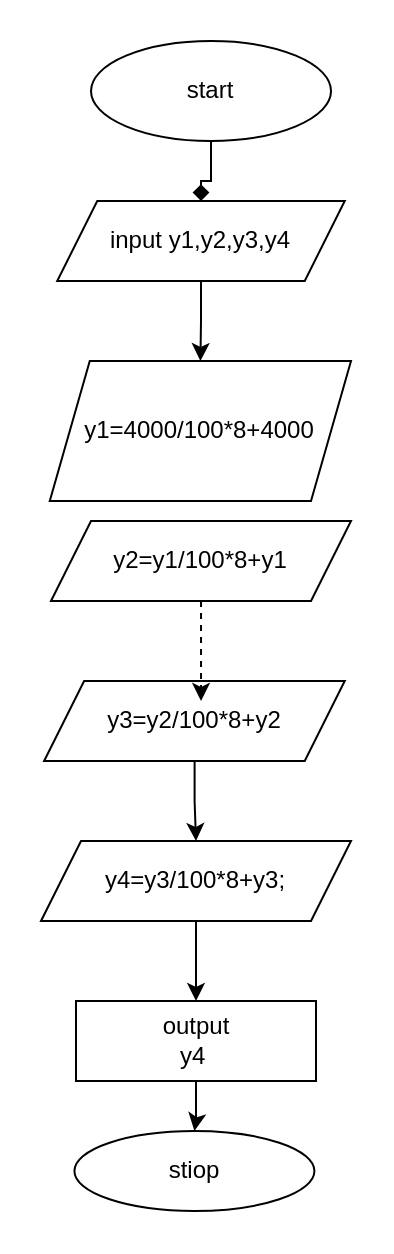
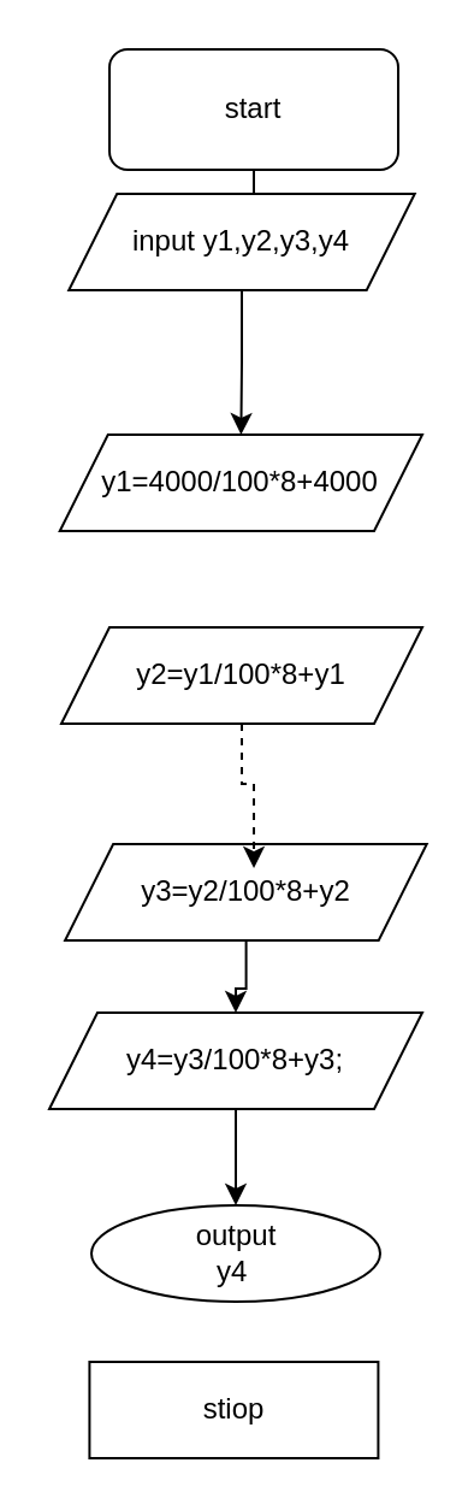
- <mxCell id="3" value="start" style="ellipse;whiteSpace=wrap;html=1;" parent="1" vertex="1"><mxGeometry x="45.01" width="120" height="50" as="geometry" y="20" /></mxCell>
+ <mxCell id="3" value="start" style="whiteSpace=wrap;html=1;rounded=1;" parent="1" vertex="1"><mxGeometry x="45.01" width="120" height="50" as="geometry" y="20" /></mxCell>
- <mxCell id="5" value="input y1,y2,y3,y4" style="shape=parallelogram;perimeter=parallelogramPerimeter;whiteSpace=wrap;html=1;fixedSize=1;" parent="1" vertex="1"><mxGeometry x="28.12" y="100" width="143.75" height="40" as="geometry" /></mxCell>
+ <mxCell id="5" value="input y1,y2,y3,y4" style="shape=parallelogram;perimeter=parallelogramPerimeter;whiteSpace=wrap;html=1;fixedSize=1;" parent="1" vertex="1"><mxGeometry x="28.12" y="80" width="143.75" height="40" as="geometry" /></mxCell>
- <mxCell id="6" value="y1=4000/100*8+4000" style="shape=parallelogram;perimeter=parallelogramPerimeter;whiteSpace=wrap;html=1;fixedSize=1;" vertex="1" parent="1"><mxGeometry x="24.38" y="180" width="150.62" height="70" as="geometry" /></mxCell>
+ <mxCell id="6" value="y1=4000/100*8+4000" style="shape=parallelogram;perimeter=parallelogramPerimeter;whiteSpace=wrap;html=1;fixedSize=1;" vertex="1" parent="1"><mxGeometry x="24.38" y="180" width="150.62" height="40" as="geometry" /></mxCell>
- <mxCell id="8" value="y3=y2/100*8+y2" style="shape=parallelogram;perimeter=parallelogramPerimeter;whiteSpace=wrap;html=1;fixedSize=1;" vertex="1" parent="1"><mxGeometry x="21.56" y="340" width="150.31" height="40" as="geometry" /></mxCell>
+ <mxCell id="8" value="y3=y2/100*8+y2" style="shape=parallelogram;perimeter=parallelogramPerimeter;whiteSpace=wrap;html=1;fixedSize=1;" vertex="1" parent="1"><mxGeometry x="26.56" y="350" width="150.31" height="40" as="geometry" /></mxCell>
- <mxCell id="14" value="output&lt;br&gt;y4&amp;nbsp;" style="rounded=0;whiteSpace=wrap;html=1;" vertex="1" parent="1"><mxGeometry x="37.5" y="500" width="120" height="40" as="geometry" /></mxCell>
+ <mxCell id="14" value="output&lt;br&gt;y4&amp;nbsp;" style="ellipse;whiteSpace=wrap;html=1;" vertex="1" parent="1"><mxGeometry x="37.5" y="500" width="120" height="40" as="geometry" /></mxCell>
- <mxCell id="13" value="" style="edgeStyle=orthogonalEdgeStyle;rounded=0;orthogonalLoop=1;jettySize=auto;html=1;" edge="1" parent="1" source="14" target="15"><mxGeometry relative="1" as="geometry"><Array as="points"><mxPoint x="98" y="560" /></Array></mxGeometry></mxCell>
- <mxCell id="15" value="stiop" style="ellipse;whiteSpace=wrap;html=1;" vertex="1" parent="1"><mxGeometry x="36.71" y="565" width="120" height="40" as="geometry" /></mxCell>
+ <mxCell id="15" value="stiop" style="whiteSpace=wrap;html=1;rounded=0;" vertex="1" parent="1"><mxGeometry x="36.71" y="565" width="120" height="40" as="geometry" /></mxCell>
